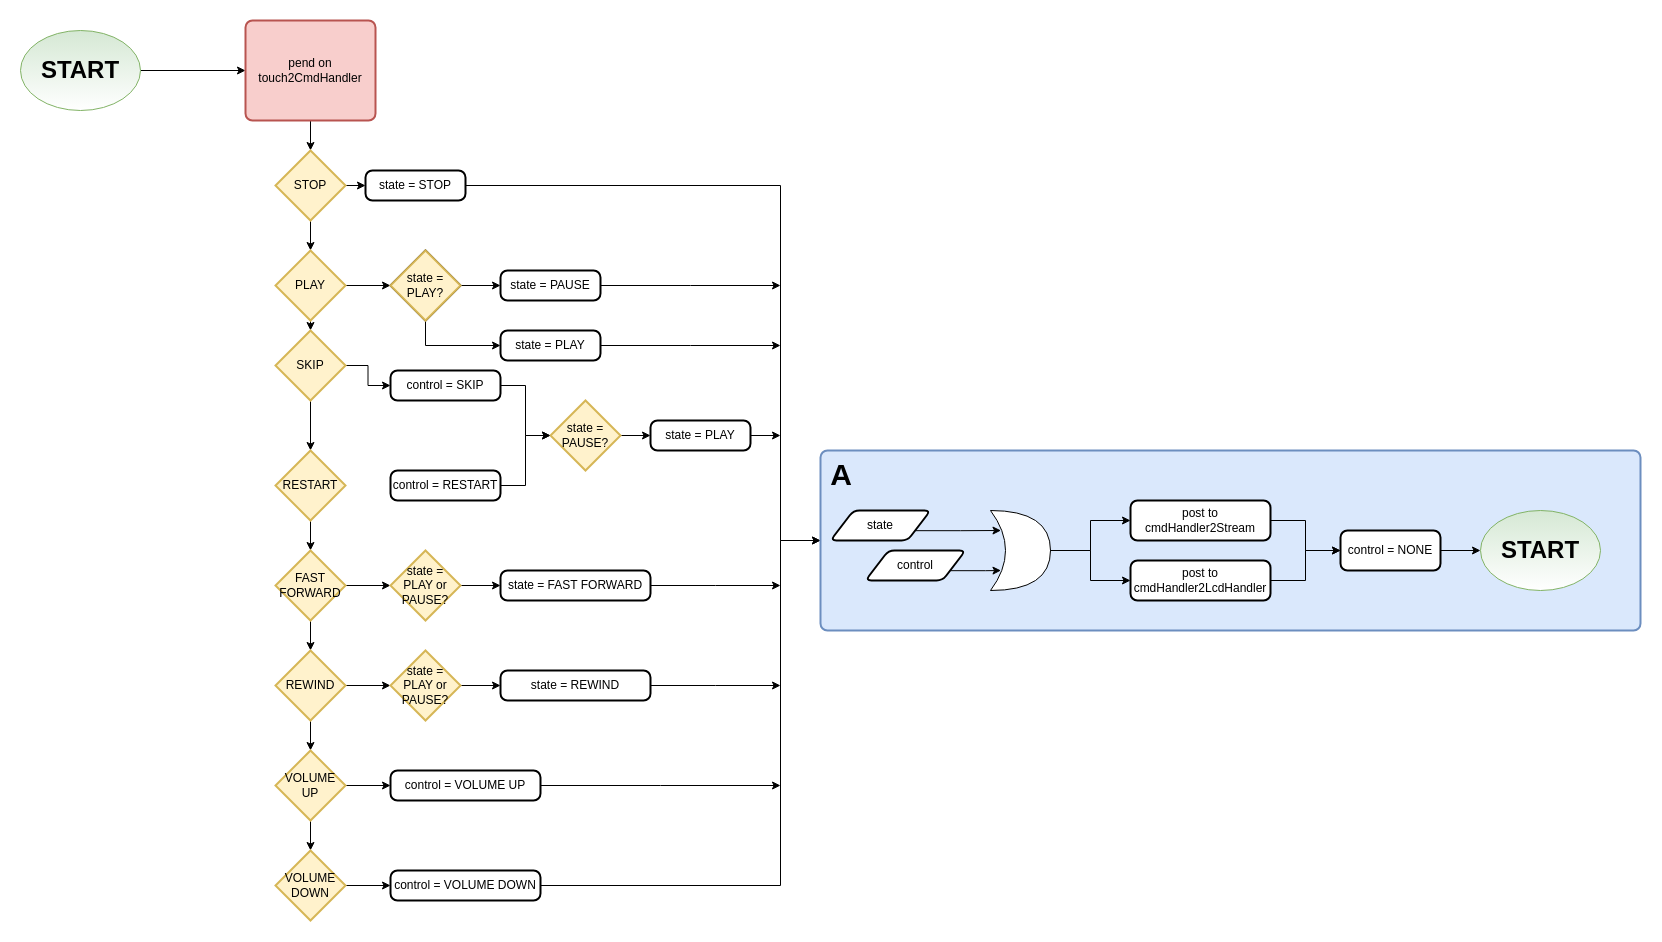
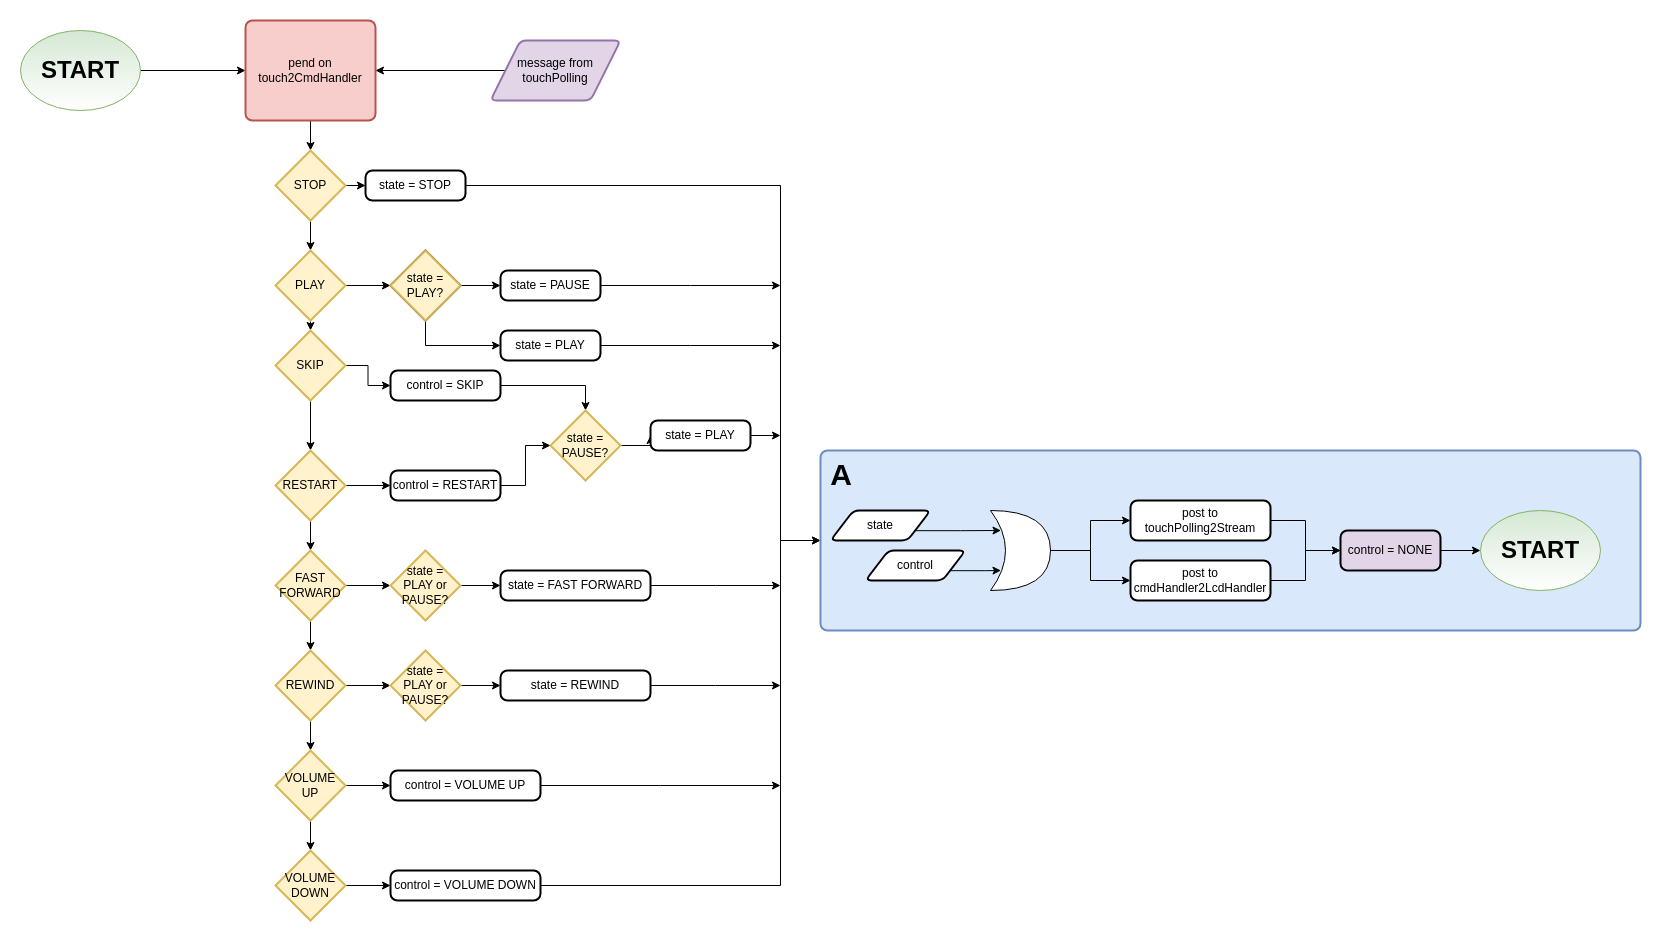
+ <mxCell id="6" style="edgeStyle=orthogonalEdgeStyle;rounded=0;orthogonalLoop=1;jettySize=auto;html=1;exitX=0;exitY=0.5;exitDx=0;exitDy=0;entryX=1;entryY=0.5;entryDx=0;entryDy=0;" edge="1" parent="1" source="7" target="5"><mxGeometry relative="1" as="geometry" /></mxCell>
+ <mxCell id="7" value="message from touchPolling" style="shape=parallelogram;html=1;strokeWidth=2;perimeter=parallelogramPerimeter;whiteSpace=wrap;rounded=1;arcSize=12;size=0.23;fillColor=#e1d5e7;strokeColor=#9673a6;" vertex="1" parent="1"><mxGeometry x="490" y="40" width="130" height="60" as="geometry" /></mxCell>
- <mxCell id="43" value="state = PAUSE?" style="strokeWidth=2;html=1;shape=mxgraph.flowchart.decision;whiteSpace=wrap;fillColor=#fff2cc;strokeColor=#d6b656;" vertex="1" parent="1"><mxGeometry x="550" y="400" width="70" height="70" as="geometry" /></mxCell>
+ <mxCell id="43" value="state = PAUSE?" style="strokeWidth=2;html=1;shape=mxgraph.flowchart.decision;whiteSpace=wrap;fillColor=#fff2cc;strokeColor=#d6b656;" vertex="1" parent="1"><mxGeometry x="550" y="410" width="70" height="70" as="geometry" /></mxCell>
+ <mxCell id="18" style="edgeStyle=orthogonalEdgeStyle;rounded=0;orthogonalLoop=1;jettySize=auto;html=1;exitX=1;exitY=0.5;exitDx=0;exitDy=0;exitPerimeter=0;entryX=0;entryY=0.5;entryDx=0;entryDy=0;" edge="1" parent="1" source="19" target="47"><mxGeometry relative="1" as="geometry" /></mxCell>
- <mxCell id="69" value="post to cmdHandler2Stream" style="rounded=1;whiteSpace=wrap;html=1;absoluteArcSize=1;arcSize=14;strokeWidth=2;" vertex="1" parent="61"><mxGeometry x="310" y="50" width="140" height="40" as="geometry" /></mxCell>
+ <mxCell id="69" value="post to touchPolling2Stream" style="rounded=1;whiteSpace=wrap;html=1;absoluteArcSize=1;arcSize=14;strokeWidth=2;" vertex="1" parent="61"><mxGeometry x="310" y="50" width="140" height="40" as="geometry" /></mxCell>
- <mxCell id="74" value="control = NONE" style="rounded=1;whiteSpace=wrap;html=1;absoluteArcSize=1;arcSize=14;strokeWidth=2;" vertex="1" parent="61"><mxGeometry x="520" y="80" width="100" height="40" as="geometry" /></mxCell>
+ <mxCell id="74" value="control = NONE" style="rounded=1;whiteSpace=wrap;html=1;absoluteArcSize=1;arcSize=14;strokeWidth=2;fillColor=#e1d5e7;" vertex="1" parent="61"><mxGeometry x="520" y="80" width="100" height="40" as="geometry" /></mxCell>
